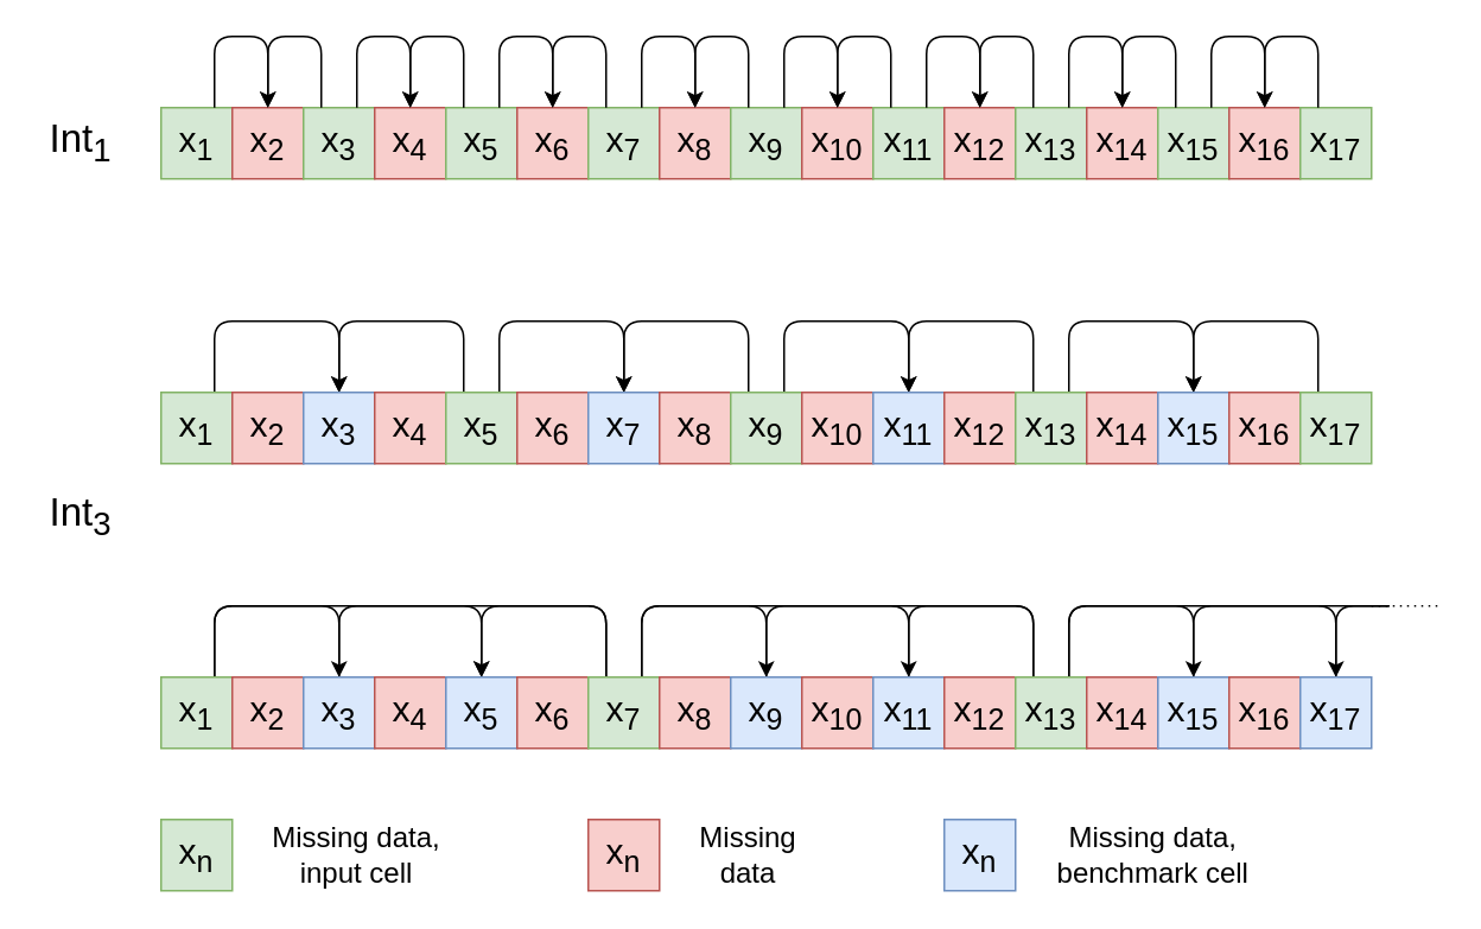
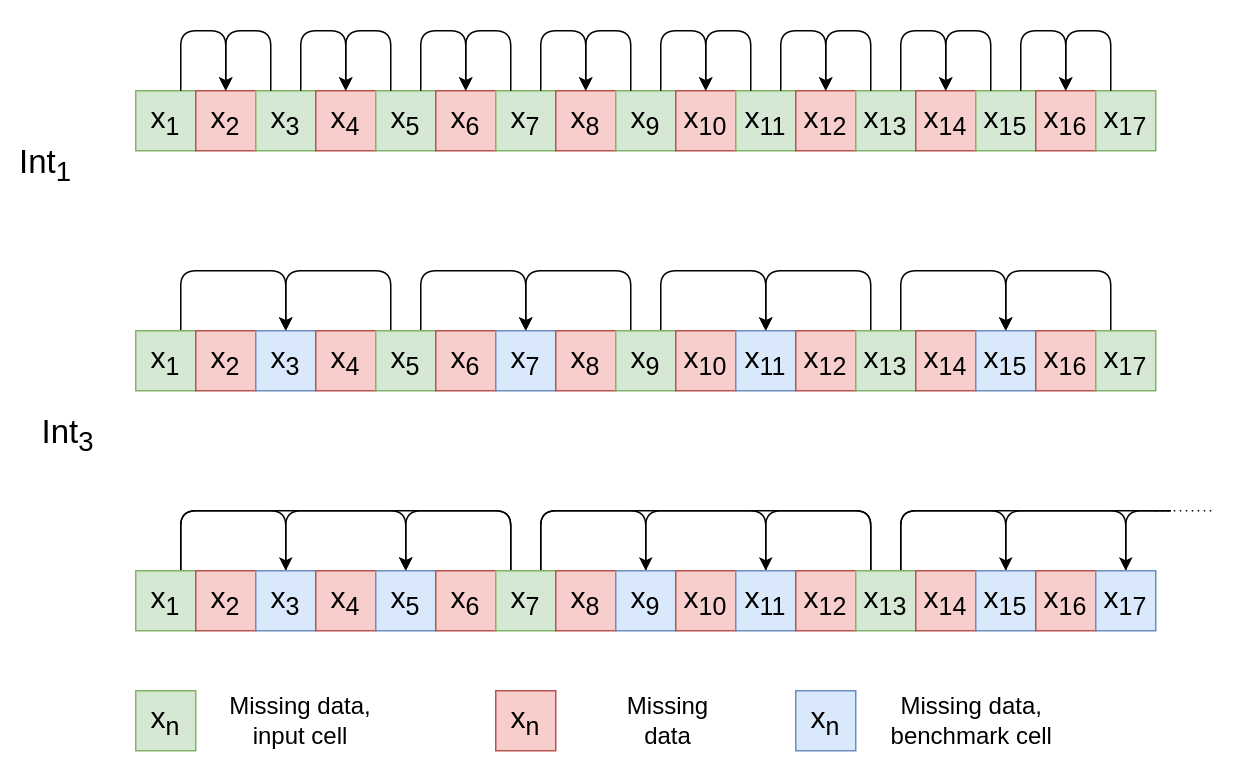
- <mxCell id="56" value="&lt;font style=&quot;font-size: 22px&quot;&gt;Int&lt;sub&gt;1&lt;/sub&gt;&lt;/font&gt;" style="text;html=1;strokeColor=none;fillColor=none;align=center;verticalAlign=middle;whiteSpace=wrap;rounded=0;" parent="1" vertex="1"><mxGeometry x="20" y="70" width="50" height="20" as="geometry" /></mxCell>
+ <mxCell id="56" value="&lt;font style=&quot;font-size: 22px&quot;&gt;Int&lt;sub&gt;1&lt;/sub&gt;&lt;/font&gt;" style="text;html=1;strokeColor=none;fillColor=none;align=center;verticalAlign=middle;whiteSpace=wrap;rounded=0;" parent="1" vertex="1"><mxGeometry x="5" y="100" width="50" height="20" as="geometry" /></mxCell>
- <mxCell id="62" value="&lt;font style=&quot;font-size: 16px&quot;&gt;Missing data&lt;/font&gt;" style="text;html=1;strokeColor=none;fillColor=none;align=center;verticalAlign=middle;whiteSpace=wrap;rounded=0;" parent="1" vertex="1"><mxGeometry x="380" y="470" width="80" height="20" as="geometry" /></mxCell>
+ <mxCell id="62" value="&lt;font style=&quot;font-size: 16px&quot;&gt;Missing data&lt;/font&gt;" style="text;html=1;strokeColor=none;fillColor=none;align=center;verticalAlign=middle;whiteSpace=wrap;rounded=0;" parent="1" vertex="1"><mxGeometry x="405" y="470" width="80" height="20" as="geometry" /></mxCell>
